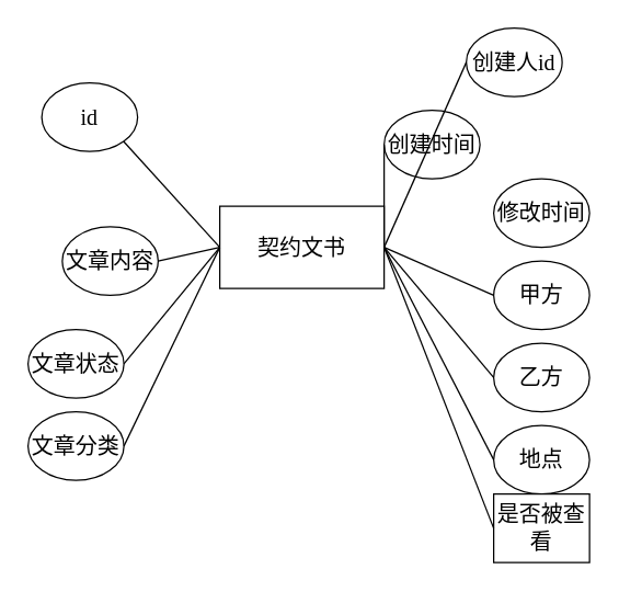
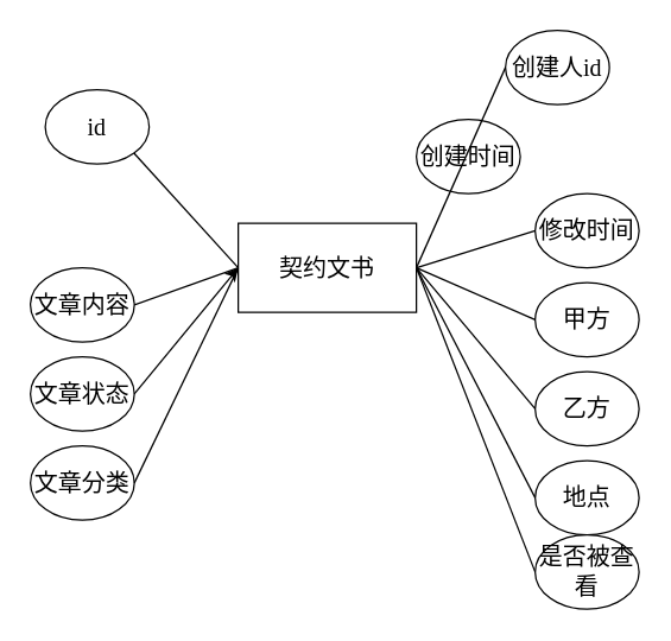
- <mxCell id="9" value="" style="endArrow=none;html=1;rounded=0;exitX=0;exitY=0.5;exitDx=0;exitDy=0;entryX=1;entryY=0.5;entryDx=0;entryDy=0;fontFamily=Times New Roman;fontSize=16;" parent="1" source="6" target="2" edge="1"><mxGeometry width="50" height="50" relative="1" as="geometry"><mxPoint x="200" y="240" as="sourcePoint" /><mxPoint x="270" y="185" as="targetPoint" /></mxGeometry></mxCell>
+ <mxCell id="8" value="" style="endArrow=none;html=1;rounded=0;exitX=0;exitY=0.5;exitDx=0;exitDy=0;entryX=1;entryY=0.5;entryDx=0;entryDy=0;fontFamily=Times New Roman;fontSize=16;" parent="1" source="5" target="2" edge="1"><mxGeometry width="50" height="50" relative="1" as="geometry"><mxPoint x="200" y="240" as="sourcePoint" /><mxPoint x="270" y="210" as="targetPoint" /></mxGeometry></mxCell>
- <mxCell id="4" value="文章内容" style="ellipse;whiteSpace=wrap;html=1;fontFamily=Times New Roman;fontSize=16;" parent="1" vertex="1"><mxGeometry x="45" y="165" width="70" height="50" as="geometry" /></mxCell>
+ <mxCell id="4" value="文章内容" style="ellipse;whiteSpace=wrap;html=1;fontFamily=Times New Roman;fontSize=16;" parent="1" vertex="1"><mxGeometry x="20" y="180" width="70" height="50" as="geometry" /></mxCell>
- <mxCell id="14" value="" style="endArrow=none;html=1;rounded=0;exitX=1;exitY=0.5;exitDx=0;exitDy=0;entryX=0;entryY=0.5;entryDx=0;entryDy=0;fontFamily=Times New Roman;fontSize=16;" parent="1" source="13" target="2" edge="1"><mxGeometry width="50" height="50" relative="1" as="geometry"><mxPoint x="190" y="240" as="sourcePoint" /><mxPoint x="240" y="190" as="targetPoint" /></mxGeometry></mxCell>
+ <mxCell id="14" value="" style="endArrow=classic;html=1;rounded=0;exitX=1;exitY=0.5;exitDx=0;exitDy=0;entryX=0;entryY=0.5;entryDx=0;entryDy=0;fontFamily=Times New Roman;fontSize=16;" parent="1" source="13" target="2" edge="1"><mxGeometry width="50" height="50" relative="1" as="geometry"><mxPoint x="190" y="240" as="sourcePoint" /><mxPoint x="240" y="190" as="targetPoint" /></mxGeometry></mxCell>
- <mxCell id="20" value="是否被查看" style="whiteSpace=wrap;html=1;fontFamily=Times New Roman;fontSize=16;rounded=0;" parent="1" vertex="1"><mxGeometry x="360" y="360" width="70" height="50" as="geometry" /></mxCell>
+ <mxCell id="20" value="是否被查看" style="ellipse;whiteSpace=wrap;html=1;fontFamily=Times New Roman;fontSize=16;" parent="1" vertex="1"><mxGeometry x="360" y="360" width="70" height="50" as="geometry" /></mxCell>
